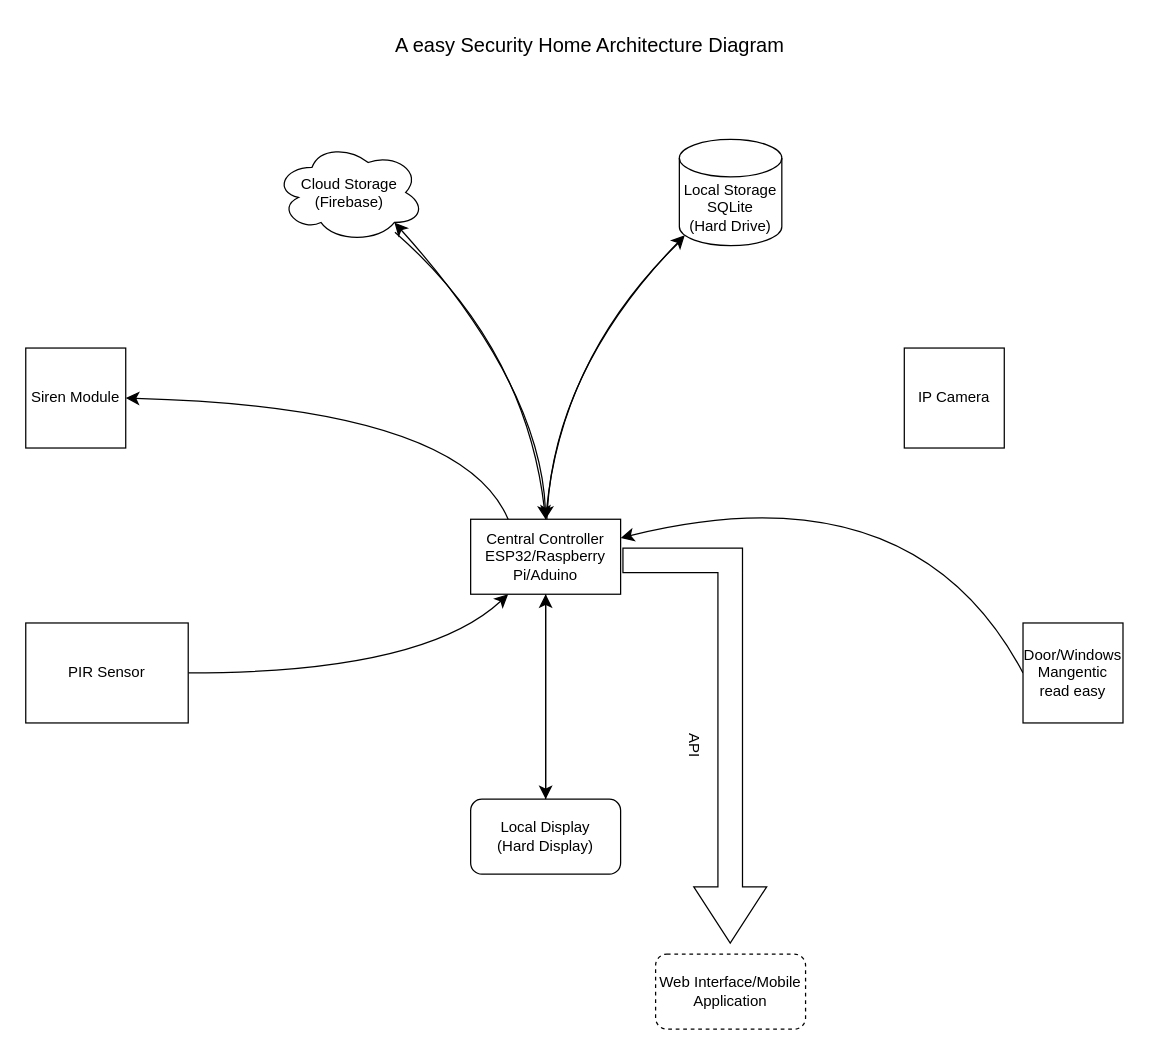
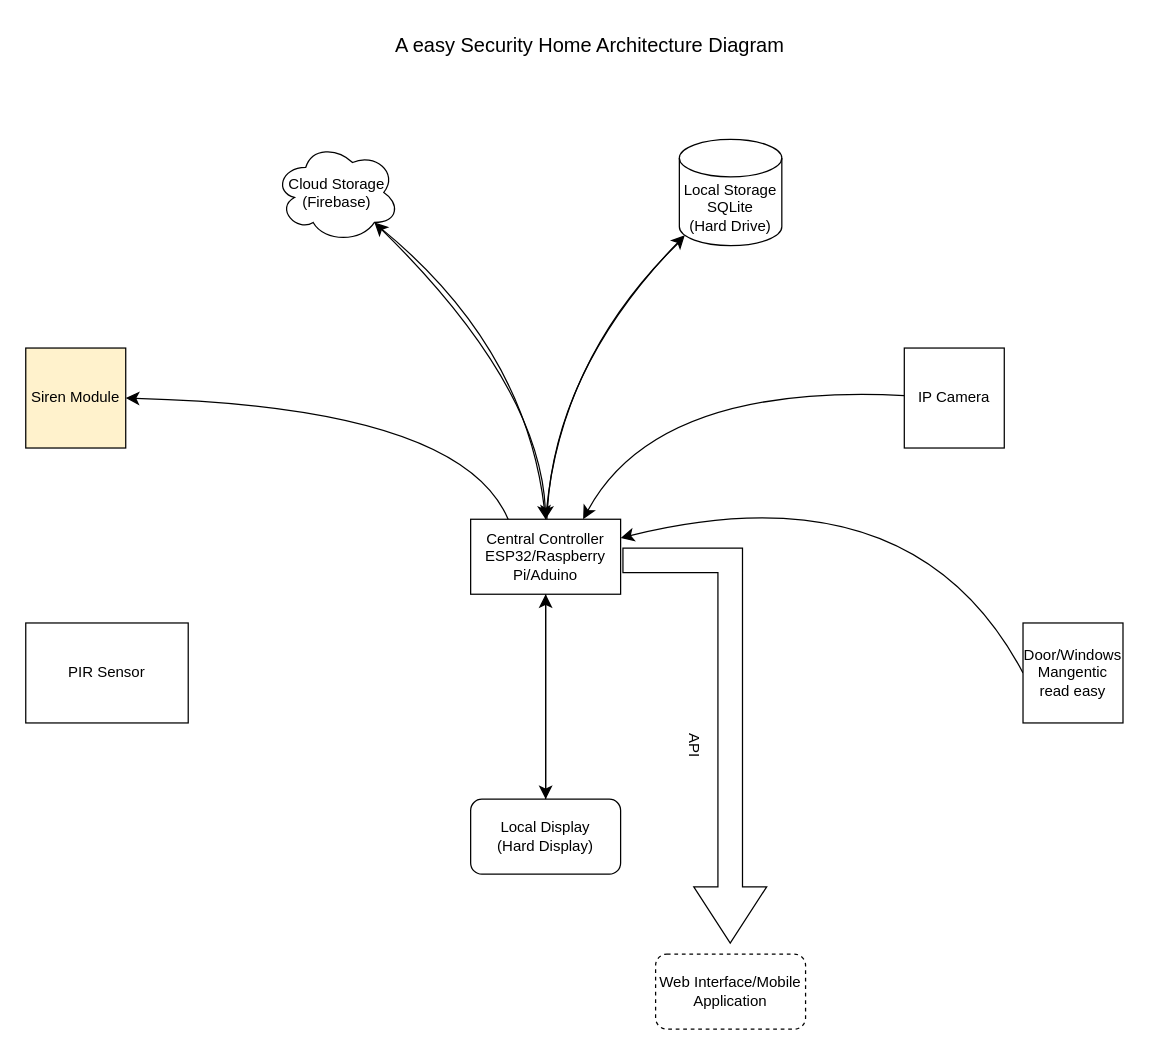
- <mxCell id="14" value="Cloud Storage&lt;div&gt;(Firebase)&lt;/div&gt;" style="ellipse;shape=cloud;whiteSpace=wrap;html=1;" vertex="1" parent="1"><mxGeometry x="219" y="113.5" width="120" height="80" as="geometry" /></mxCell>
+ <mxCell id="14" value="Cloud Storage&lt;div&gt;(Firebase)&lt;/div&gt;" style="ellipse;shape=cloud;whiteSpace=wrap;html=1;" vertex="1" parent="1"><mxGeometry x="219" y="113.5" width="100" height="80" as="geometry" /></mxCell>
- <mxCell id="11" value="Siren Module" style="whiteSpace=wrap;html=1;aspect=fixed;" vertex="1" parent="1"><mxGeometry x="20" y="278" width="80" height="80" as="geometry" /></mxCell>
+ <mxCell id="11" value="Siren Module" style="whiteSpace=wrap;html=1;aspect=fixed;fillColor=#fff2cc;" vertex="1" parent="1"><mxGeometry x="20" y="278" width="80" height="80" as="geometry" /></mxCell>
+ <mxCell id="12" style="edgeStyle=none;curved=1;rounded=0;orthogonalLoop=1;jettySize=auto;html=1;entryX=0.75;entryY=0;entryDx=0;entryDy=0;fontSize=12;startSize=8;endSize=8;" edge="1" parent="1" source="13" target="4"><mxGeometry relative="1" as="geometry"><Array as="points"><mxPoint x="525" y="306" /></Array></mxGeometry></mxCell>
- <mxCell id="9" style="edgeStyle=none;curved=1;rounded=0;orthogonalLoop=1;jettySize=auto;html=1;entryX=0.25;entryY=1;entryDx=0;entryDy=0;fontSize=12;startSize=8;endSize=8;" edge="1" parent="1" source="10" target="4"><mxGeometry relative="1" as="geometry"><Array as="points"><mxPoint x="338" y="538" /></Array></mxGeometry></mxCell>
